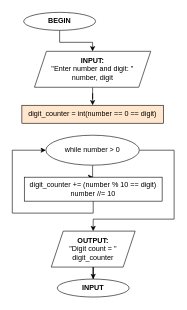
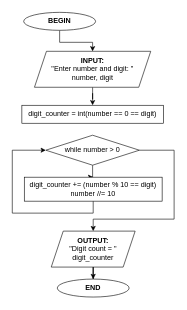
- <mxCell id="6" value="digit_counter = int(number == 0 == digit)" style="rounded=0;whiteSpace=wrap;html=1;fillColor=#ffe6cc;" vertex="1" parent="1"><mxGeometry x="36" y="175" width="236" height="30" as="geometry" /></mxCell>
+ <mxCell id="6" value="digit_counter = int(number == 0 == digit)" style="rounded=0;whiteSpace=wrap;html=1;" vertex="1" parent="1"><mxGeometry x="36" y="175" width="236" height="30" as="geometry" /></mxCell>
- <mxCell id="9" value="while number &amp;gt; 0" style="ellipse;whiteSpace=wrap;html=1;" vertex="1" parent="1"><mxGeometry x="76" y="225" width="156" height="50" as="geometry" /></mxCell>
+ <mxCell id="9" value="while number &amp;gt; 0" style="rhombus;whiteSpace=wrap;html=1;" vertex="1" parent="1"><mxGeometry x="76" y="225" width="156" height="50" as="geometry" /></mxCell>
- <mxCell id="14" value="&lt;b&gt;INPUT&lt;/b&gt;" style="ellipse;whiteSpace=wrap;html=1;" vertex="1" parent="1"><mxGeometry x="95" y="465" width="120" height="30" as="geometry" /></mxCell>
+ <mxCell id="14" value="&lt;b&gt;END&lt;/b&gt;" style="ellipse;whiteSpace=wrap;html=1;" vertex="1" parent="1"><mxGeometry x="95" y="465" width="120" height="30" as="geometry" /></mxCell>
